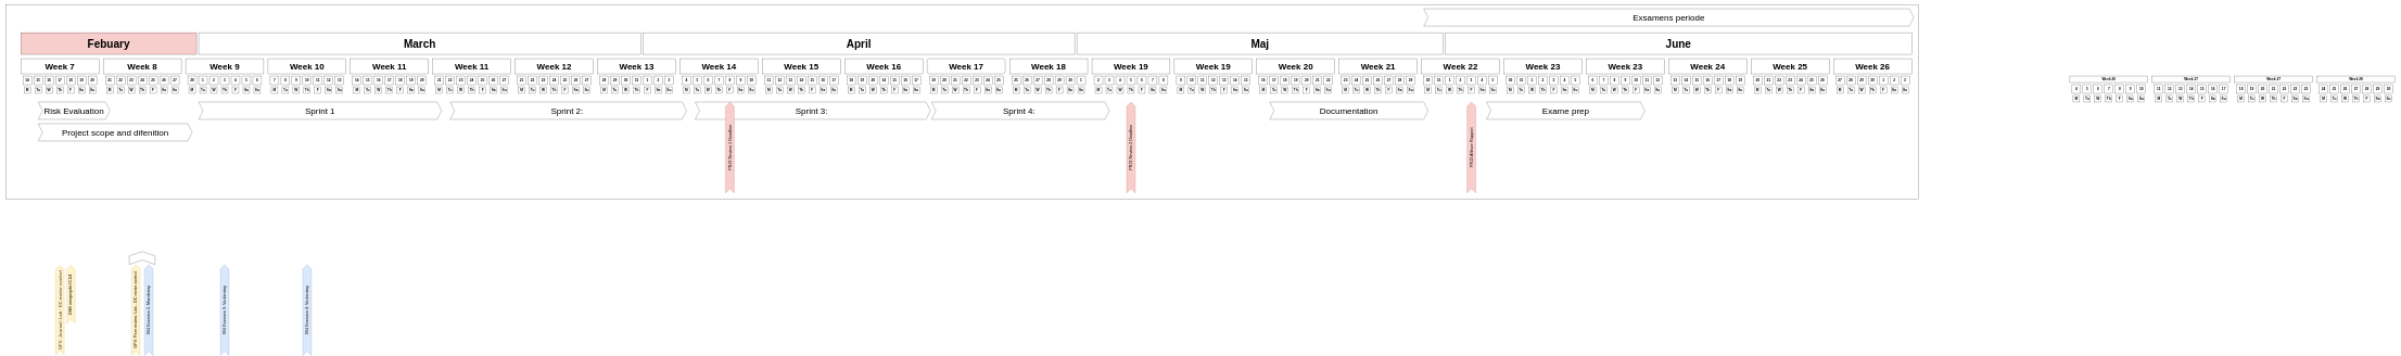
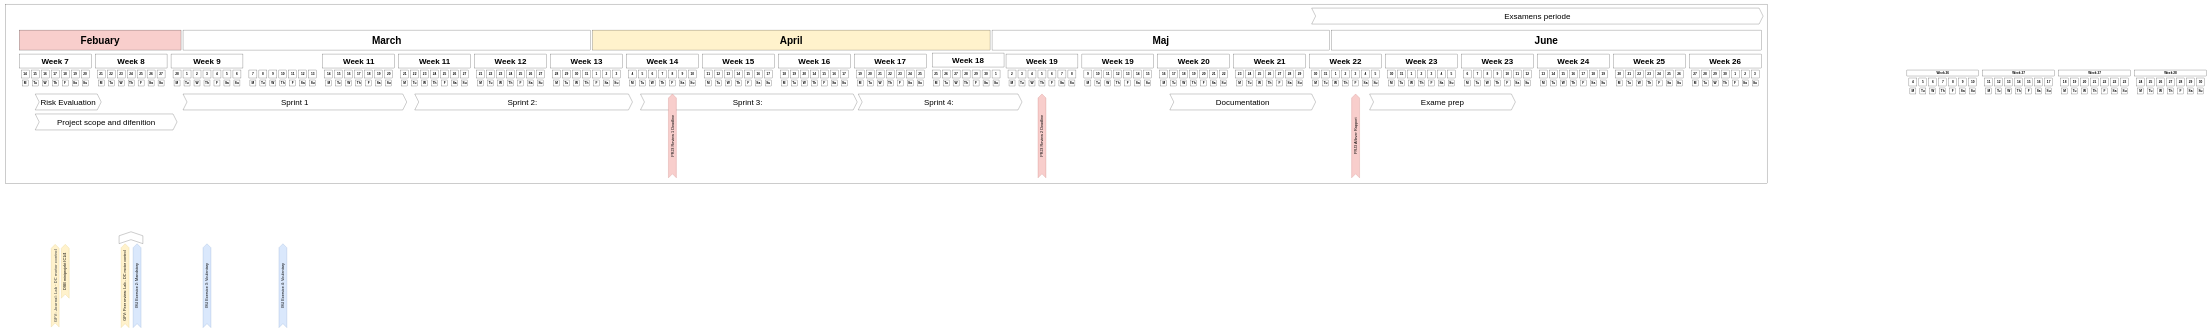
- <mxCell id="140" value="&lt;b style=&quot;font-size: 50px;&quot;&gt;&lt;font style=&quot;font-size: 50px;&quot;&gt;April&lt;/font&gt;&lt;/b&gt;" style="rounded=0;whiteSpace=wrap;html=1;fontSize=50;" vertex="1" parent="1"><mxGeometry x="2960" y="150" width="1990" height="100" as="geometry" /></mxCell>
+ <mxCell id="140" value="&lt;b style=&quot;font-size: 50px;&quot;&gt;&lt;font style=&quot;font-size: 50px;&quot;&gt;April&lt;/font&gt;&lt;/b&gt;" style="rounded=0;whiteSpace=wrap;html=1;fontSize=50;fillColor=#fff2cc;" vertex="1" parent="1"><mxGeometry x="2960" y="150" width="1990" height="100" as="geometry" /></mxCell>
- <mxCell id="62" value="&lt;span style=&quot;font-size: 40px;&quot;&gt;&lt;b style=&quot;font-size: 40px;&quot;&gt;Week 10&lt;/b&gt;&lt;/span&gt;" style="rounded=0;whiteSpace=wrap;html=1;fontSize=40;" vertex="1" parent="1"><mxGeometry x="1230" y="270" width="360" height="70" as="geometry" /></mxCell>
- <mxCell id="185" value="&lt;span style=&quot;font-size: 40px;&quot;&gt;&lt;b style=&quot;font-size: 40px;&quot;&gt;Week 17&lt;/b&gt;&lt;/span&gt;" style="whiteSpace=wrap;html=1;fontSize=40;rounded=1;" vertex="1" parent="1"><mxGeometry x="4270" y="270" width="360" height="70" as="geometry" /></mxCell>
+ <mxCell id="185" value="&lt;span style=&quot;font-size: 40px;&quot;&gt;&lt;b style=&quot;font-size: 40px;&quot;&gt;Week 17&lt;/b&gt;&lt;/span&gt;" style="rounded=0;whiteSpace=wrap;html=1;fontSize=40;" vertex="1" parent="1"><mxGeometry x="4270" y="270" width="360" height="70" as="geometry" /></mxCell>
- <mxCell id="200" value="&lt;span style=&quot;font-size: 40px;&quot;&gt;&lt;b style=&quot;font-size: 40px;&quot;&gt;Week 18&lt;/b&gt;&lt;/span&gt;" style="rounded=0;whiteSpace=wrap;html=1;fontSize=40;" vertex="1" parent="1"><mxGeometry x="4650" y="270" width="360" height="70" as="geometry" /></mxCell>
+ <mxCell id="200" value="&lt;span style=&quot;font-size: 40px;&quot;&gt;&lt;b style=&quot;font-size: 40px;&quot;&gt;Week 18&lt;/b&gt;&lt;/span&gt;" style="rounded=0;whiteSpace=wrap;html=1;fontSize=40;" vertex="1" parent="1"><mxGeometry x="4660" y="265" width="360" height="70" as="geometry" /></mxCell>
